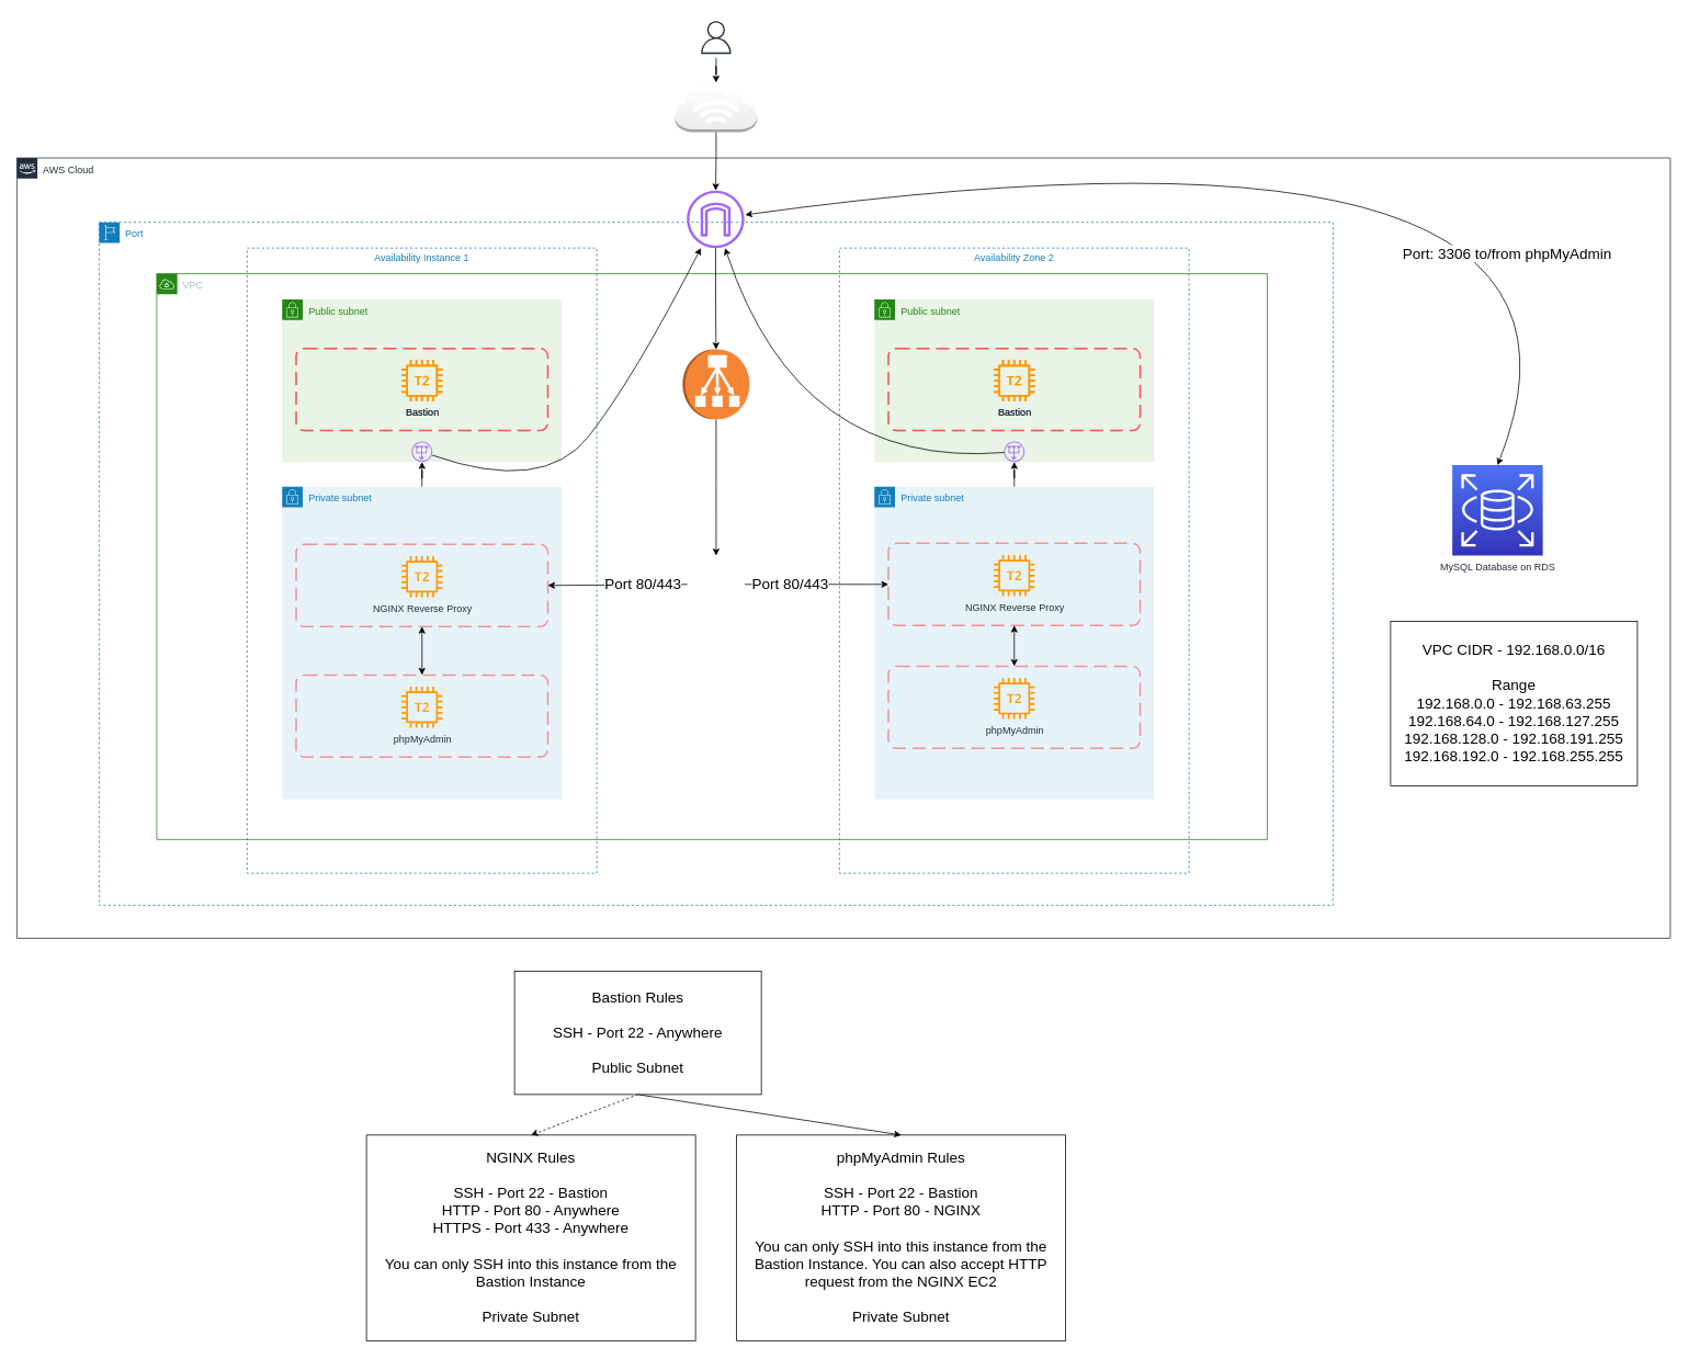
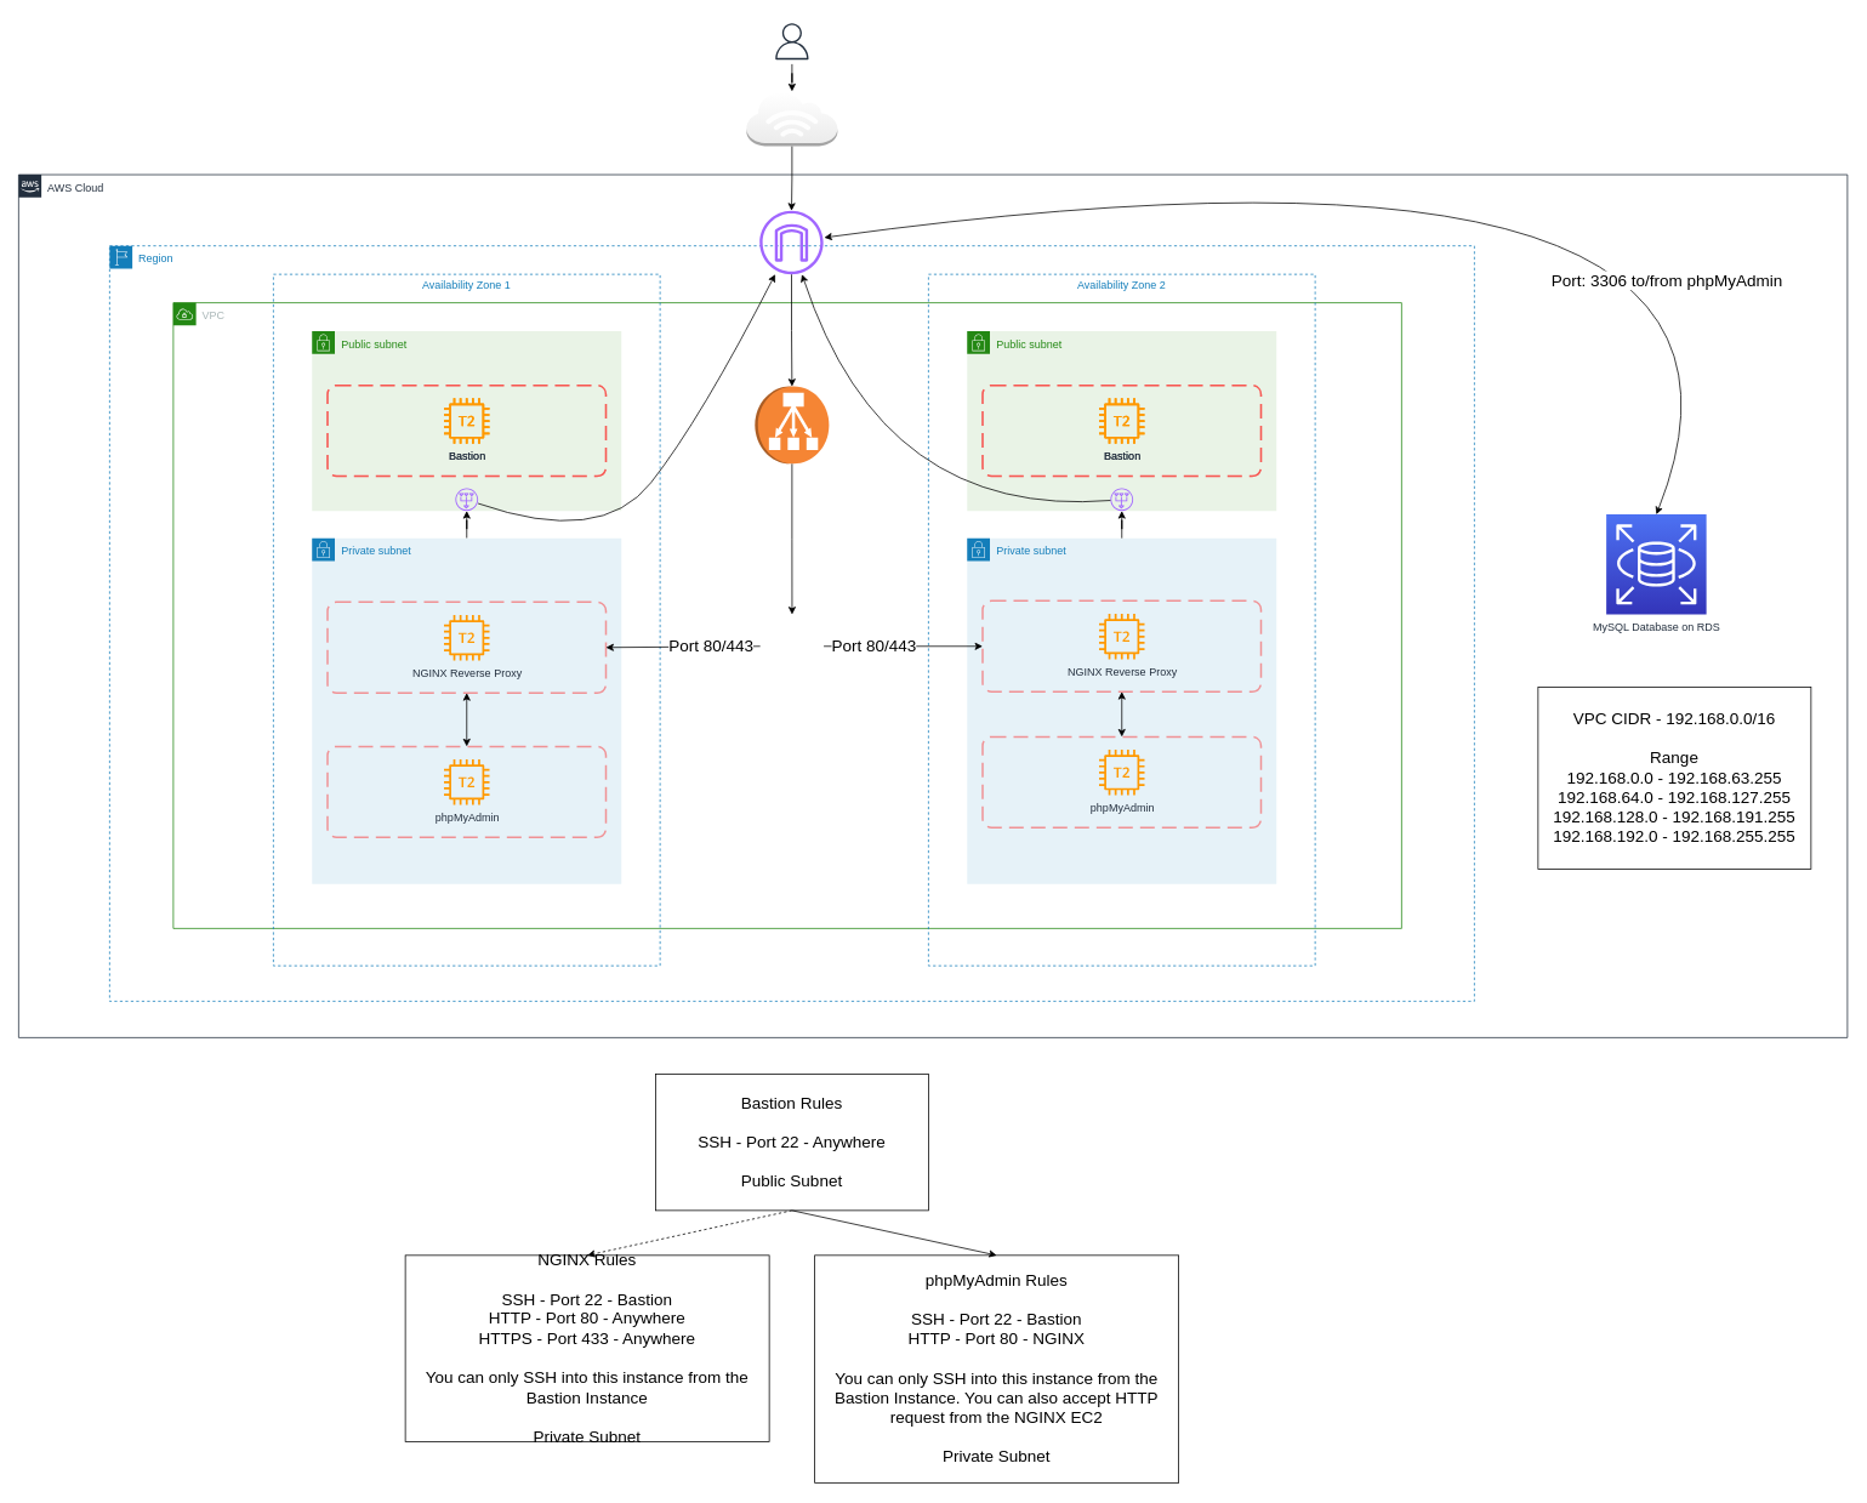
- <mxCell id="4" value="Port" style="points=[[0,0],[0.25,0],[0.5,0],[0.75,0],[1,0],[1,0.25],[1,0.5],[1,0.75],[1,1],[0.75,1],[0.5,1],[0.25,1],[0,1],[0,0.75],[0,0.5],[0,0.25]];outlineConnect=0;gradientColor=none;html=1;whiteSpace=wrap;fontSize=12;fontStyle=0;shape=mxgraph.aws4.group;grIcon=mxgraph.aws4.group_region;strokeColor=#147EBA;fillColor=none;verticalAlign=top;align=left;spacingLeft=30;fontColor=#147EBA;dashed=1;" parent="1" vertex="1"><mxGeometry x="120" y="269.74" width="1500" height="830.26" as="geometry" /></mxCell>
+ <mxCell id="4" value="Region" style="points=[[0,0],[0.25,0],[0.5,0],[0.75,0],[1,0],[1,0.25],[1,0.5],[1,0.75],[1,1],[0.75,1],[0.5,1],[0.25,1],[0,1],[0,0.75],[0,0.5],[0,0.25]];outlineConnect=0;gradientColor=none;html=1;whiteSpace=wrap;fontSize=12;fontStyle=0;shape=mxgraph.aws4.group;grIcon=mxgraph.aws4.group_region;strokeColor=#147EBA;fillColor=none;verticalAlign=top;align=left;spacingLeft=30;fontColor=#147EBA;dashed=1;" parent="1" vertex="1"><mxGeometry x="120" y="269.74" width="1500" height="830.26" as="geometry" /></mxCell>
- <mxCell id="14" value="Availability Instance 1" style="fillColor=none;strokeColor=#147EBA;dashed=1;verticalAlign=top;fontStyle=0;fontColor=#147EBA;spacingTop=-2;" parent="13" vertex="1"><mxGeometry x="-9" width="425" height="760" as="geometry" /></mxCell>
+ <mxCell id="14" value="Availability Zone 1" style="fillColor=none;strokeColor=#147EBA;dashed=1;verticalAlign=top;fontStyle=0;fontColor=#147EBA;spacingTop=-2;" parent="13" vertex="1"><mxGeometry x="-9" width="425" height="760" as="geometry" /></mxCell>
- <mxCell id="51" value="&lt;font&gt;&lt;font style=&quot;font-size: 18px&quot;&gt;Bastion Rules&lt;br&gt;&lt;br&gt;SSH - Port 22 - Anywhere&lt;br&gt;&lt;br&gt;Public Subnet&lt;/font&gt;&lt;br&gt;&lt;/font&gt;" style="rounded=0;whiteSpace=wrap;html=1;" parent="1" vertex="1"><mxGeometry x="625" y="1180" width="300" height="150" as="geometry" /></mxCell>
+ <mxCell id="51" value="&lt;font&gt;&lt;font style=&quot;font-size: 18px&quot;&gt;Bastion Rules&lt;br&gt;&lt;br&gt;SSH - Port 22 - Anywhere&lt;br&gt;&lt;br&gt;Public Subnet&lt;/font&gt;&lt;br&gt;&lt;/font&gt;" style="rounded=0;whiteSpace=wrap;html=1;" parent="1" vertex="1"><mxGeometry x="720" y="1180" width="300" height="150" as="geometry" /></mxCell>
- <mxCell id="52" value="&lt;font&gt;&lt;font style=&quot;font-size: 18px&quot;&gt;NGINX Rules&lt;br&gt;&lt;br&gt;SSH - Port 22 - Bastion&lt;br&gt;HTTP - Port 80 - Anywhere&lt;br&gt;HTTPS - Port 433 - Anywhere&lt;br&gt;&lt;br&gt;You can only SSH into this instance from the Bastion Instance&lt;br&gt;&lt;br&gt;Private Subnet&lt;/font&gt;&lt;br&gt;&lt;/font&gt;" style="rounded=0;whiteSpace=wrap;html=1;" parent="1" vertex="1"><mxGeometry x="445" y="1379.3" width="400" height="250" as="geometry" /></mxCell>
+ <mxCell id="52" value="&lt;font&gt;&lt;font style=&quot;font-size: 18px&quot;&gt;NGINX Rules&lt;br&gt;&lt;br&gt;SSH - Port 22 - Bastion&lt;br&gt;HTTP - Port 80 - Anywhere&lt;br&gt;HTTPS - Port 433 - Anywhere&lt;br&gt;&lt;br&gt;You can only SSH into this instance from the Bastion Instance&lt;br&gt;&lt;br&gt;Private Subnet&lt;/font&gt;&lt;br&gt;&lt;/font&gt;" style="rounded=0;whiteSpace=wrap;html=1;" parent="1" vertex="1"><mxGeometry x="445" y="1379.3" width="400" height="205" as="geometry" /></mxCell>
